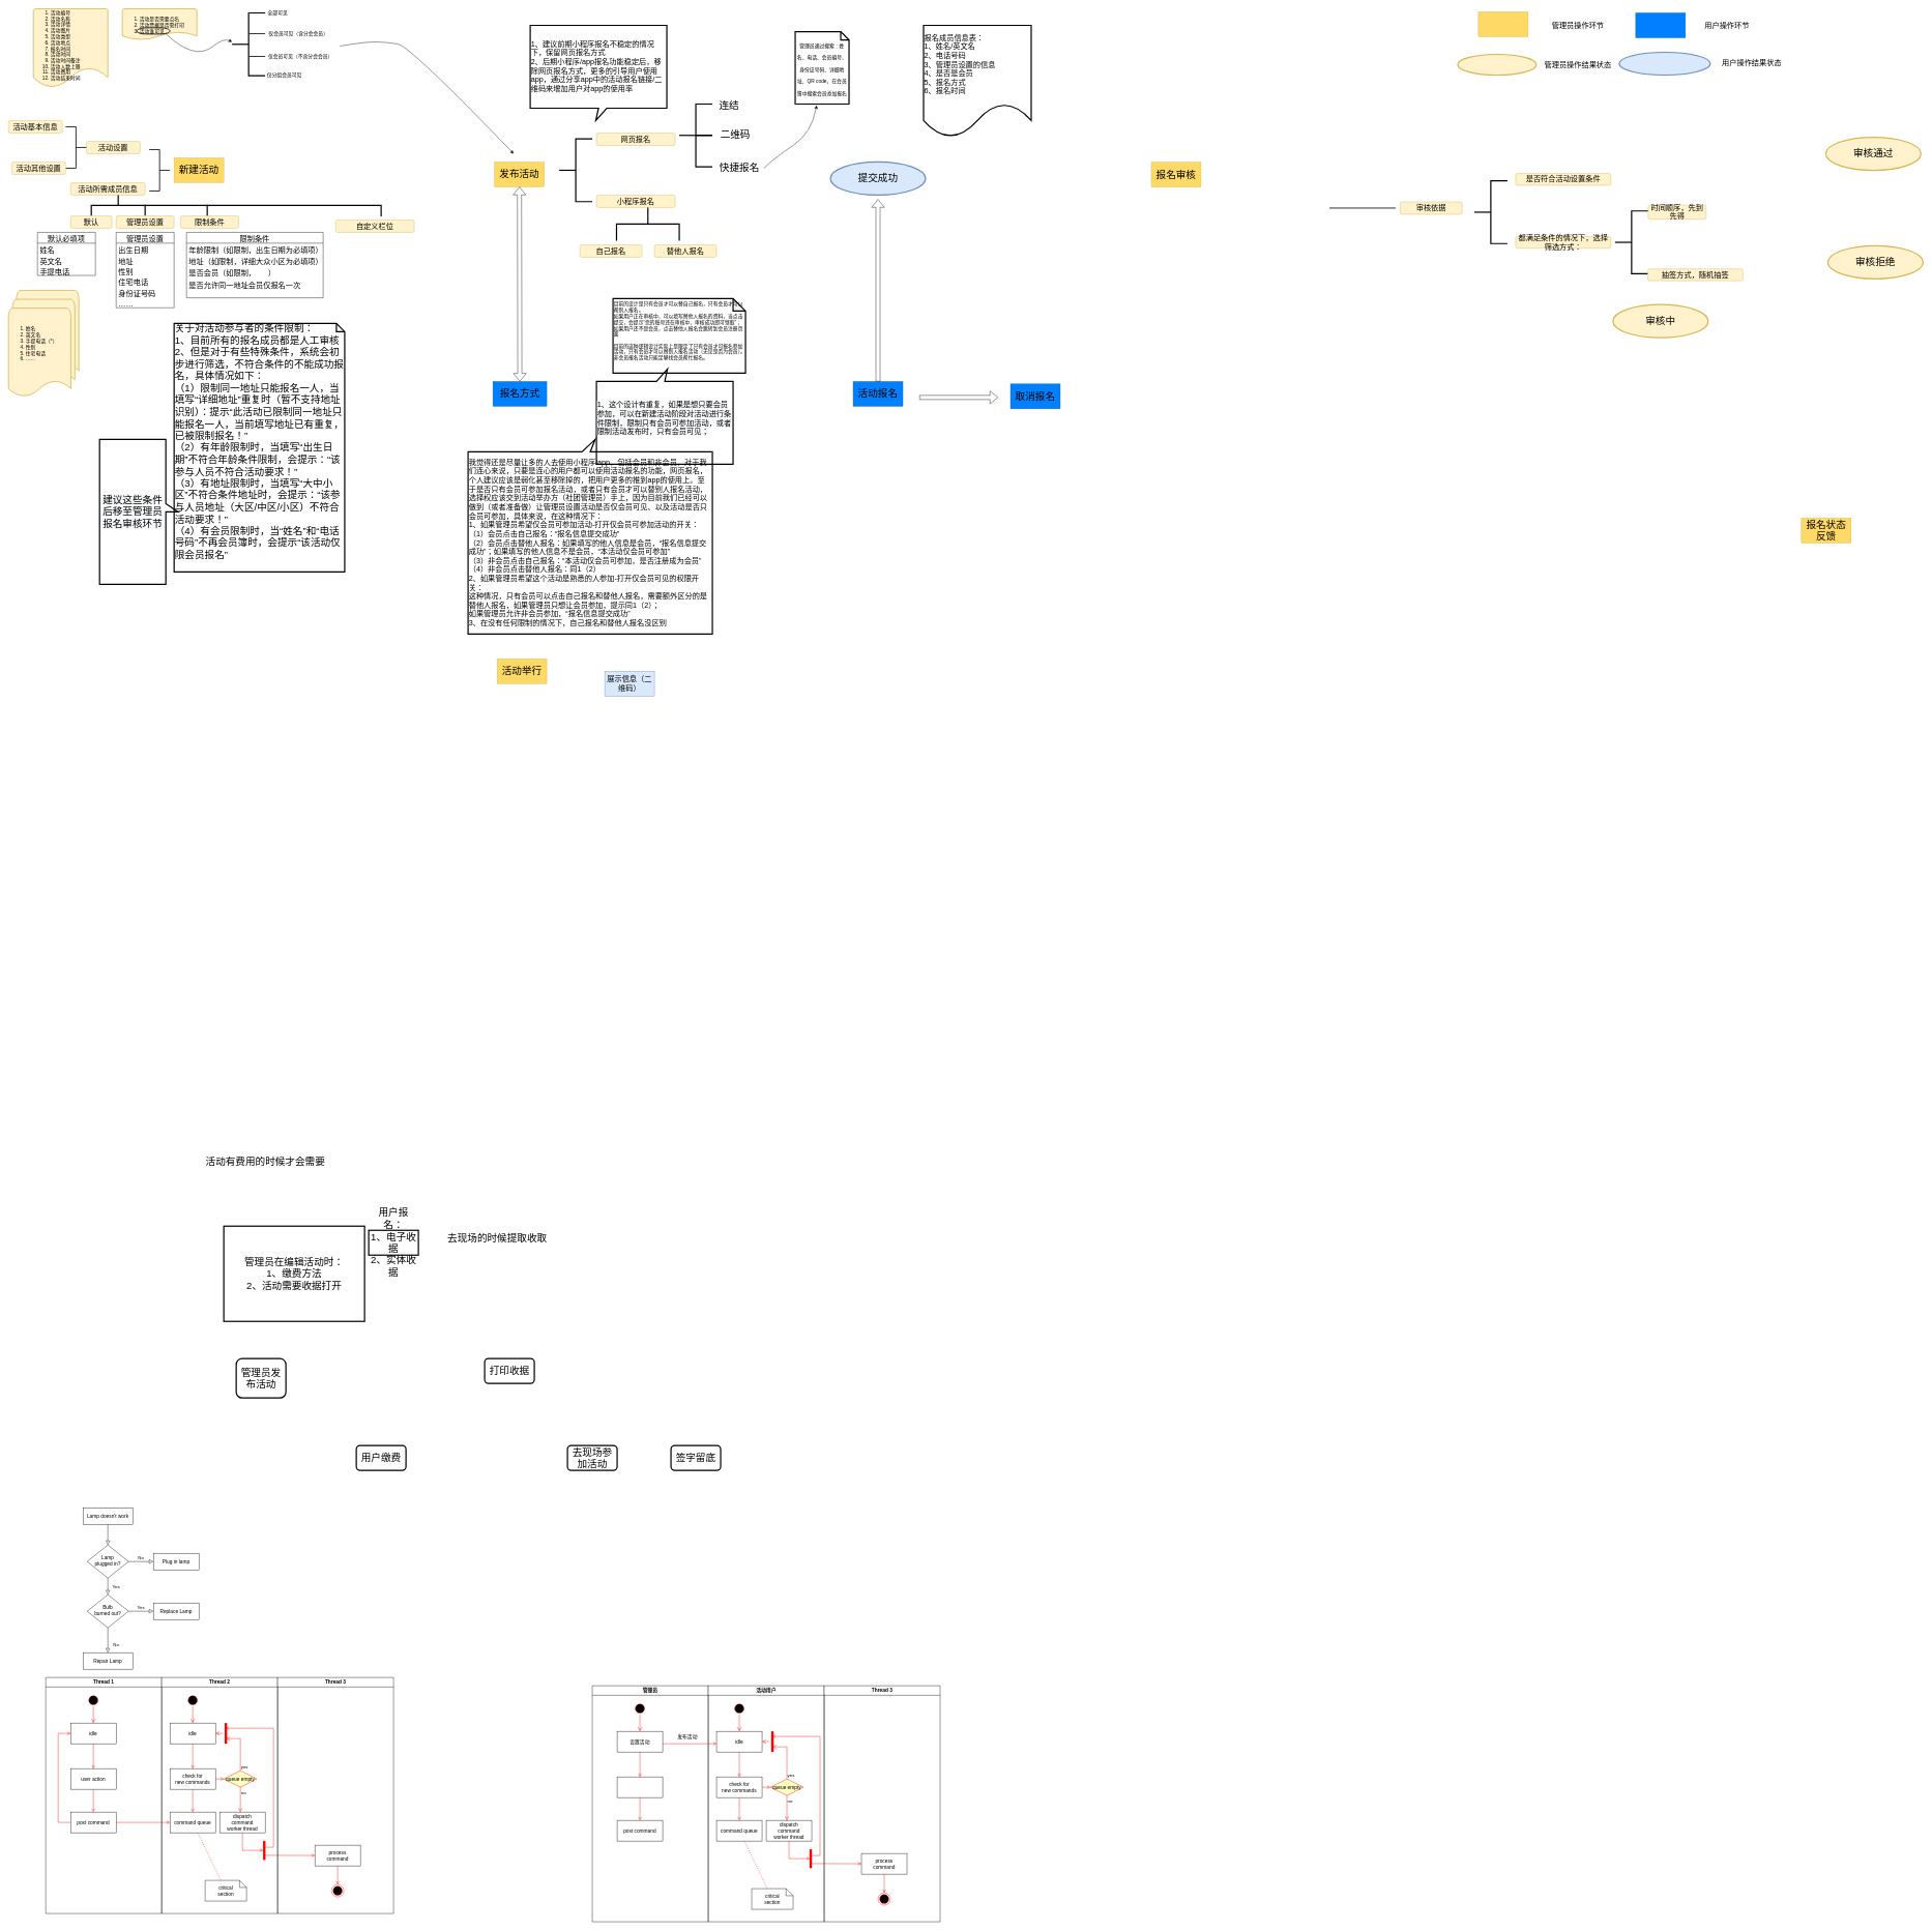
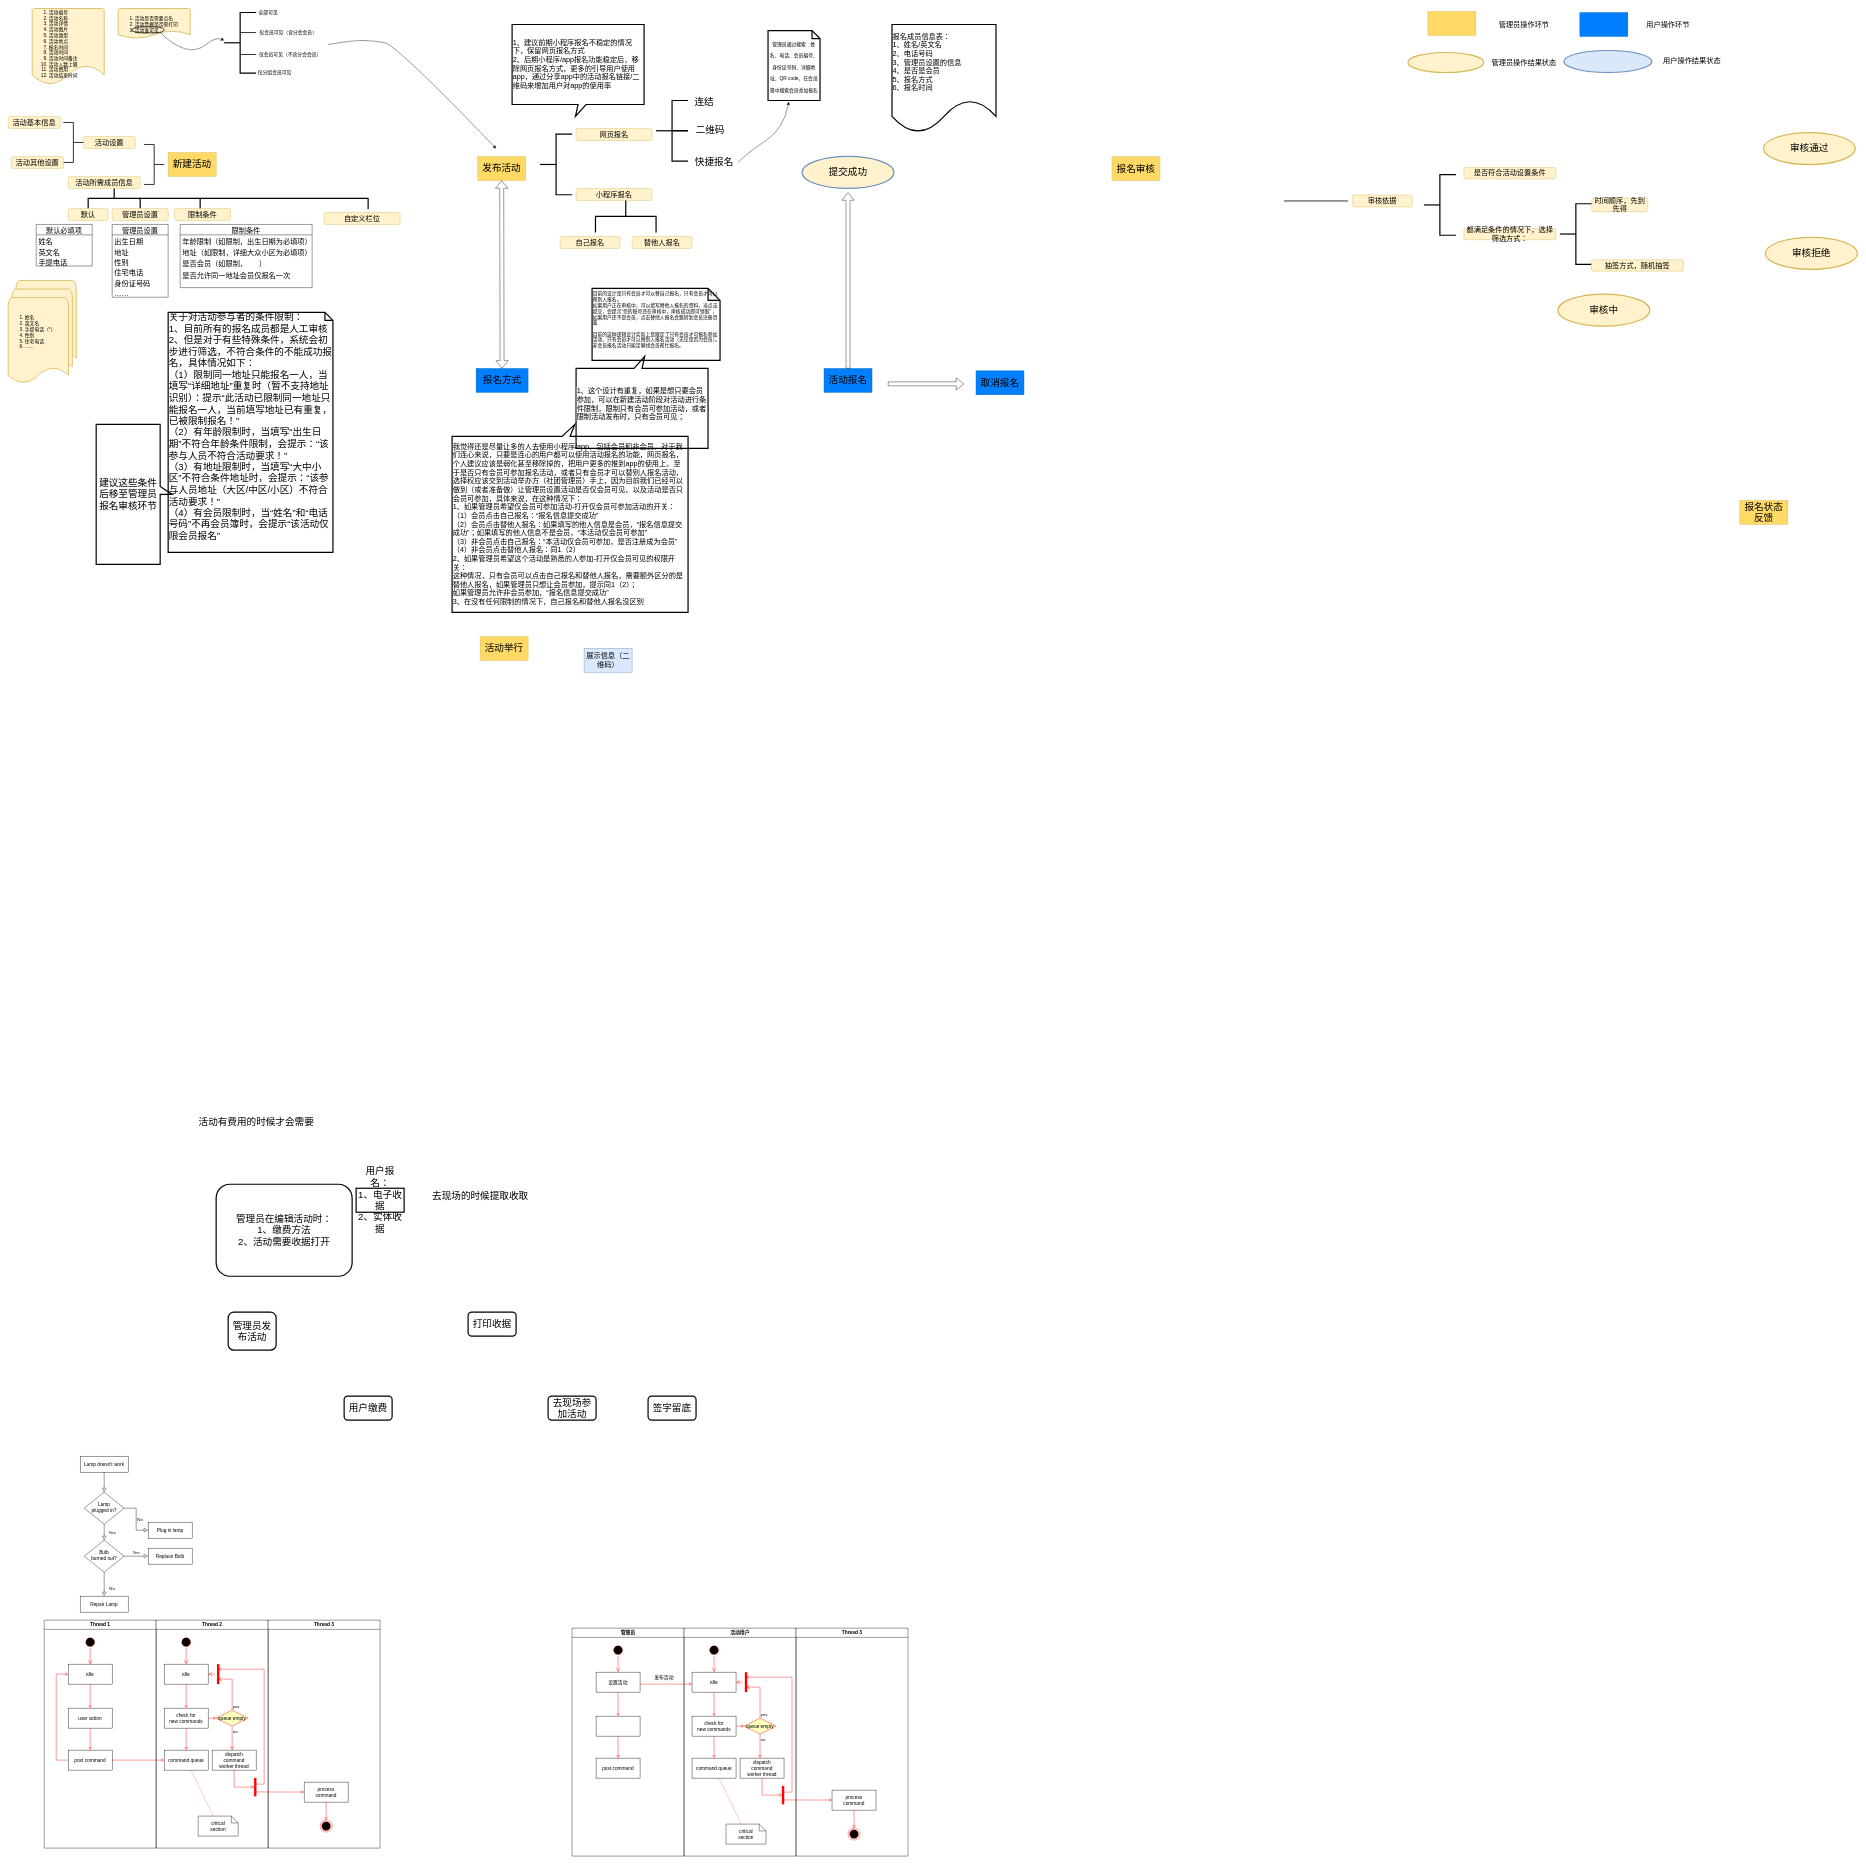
- <mxCell id="80" value="提交成功" style="ellipse;whiteSpace=wrap;html=1;sketch=0;fontSize=24;strokeWidth=3;fillColor=#dae8fc;strokeColor=#6c8ebf;fontColor=#000000;" parent="1" vertex="1"><mxGeometry x="2005" y="390" width="230" height="80" as="geometry" /></mxCell>
+ <mxCell id="80" value="提交成功" style="ellipse;whiteSpace=wrap;html=1;sketch=0;fontSize=24;strokeWidth=3;fillColor=#fff2cc;strokeColor=#6c8ebf;fontColor=#000000;" parent="1" vertex="1"><mxGeometry x="2005" y="390" width="230" height="80" as="geometry" /></mxCell>
- <mxCell id="88" value="管理员在编辑活动时：&lt;br&gt;1、缴费方法&lt;br&gt;2、活动需要收据打开" style="whiteSpace=wrap;html=1;sketch=0;fontSize=24;strokeWidth=3;fillColor=none;fontColor=#000000;" parent="1" vertex="1"><mxGeometry x="540" y="2960" width="340" height="230" as="geometry" /></mxCell>
+ <mxCell id="88" value="管理员在编辑活动时：&lt;br&gt;1、缴费方法&lt;br&gt;2、活动需要收据打开" style="whiteSpace=wrap;html=1;sketch=0;fontSize=24;strokeWidth=3;fillColor=none;fontColor=#000000;rounded=1;" parent="1" vertex="1"><mxGeometry x="540" y="2960" width="340" height="230" as="geometry" /></mxCell>
- <mxCell id="7" value="Plug in lamp" style="rounded=0;whiteSpace=wrap;html=1;fontSize=12;glass=0;strokeWidth=1;shadow=0;fontColor=#000000;" parent="1" vertex="1"><mxGeometry x="370" y="3750" width="110" height="40" as="geometry" /></mxCell>
+ <mxCell id="7" value="Plug in lamp" style="rounded=0;whiteSpace=wrap;html=1;fontSize=12;glass=0;strokeWidth=1;shadow=0;fontColor=#000000;" parent="1" vertex="1"><mxGeometry x="370" y="3805" width="110" height="40" as="geometry" /></mxCell>
- <mxCell id="12" value="Replace Lamp" style="rounded=0;whiteSpace=wrap;html=1;fontSize=12;glass=0;strokeWidth=1;shadow=0;fontColor=#000000;" parent="1" vertex="1"><mxGeometry x="370" y="3870" width="110" height="40" as="geometry" /></mxCell>
+ <mxCell id="12" value="Replace Bulb" style="rounded=0;whiteSpace=wrap;html=1;fontSize=12;glass=0;strokeWidth=1;shadow=0;fontColor=#000000;" parent="1" vertex="1"><mxGeometry x="370" y="3870" width="110" height="40" as="geometry" /></mxCell>
